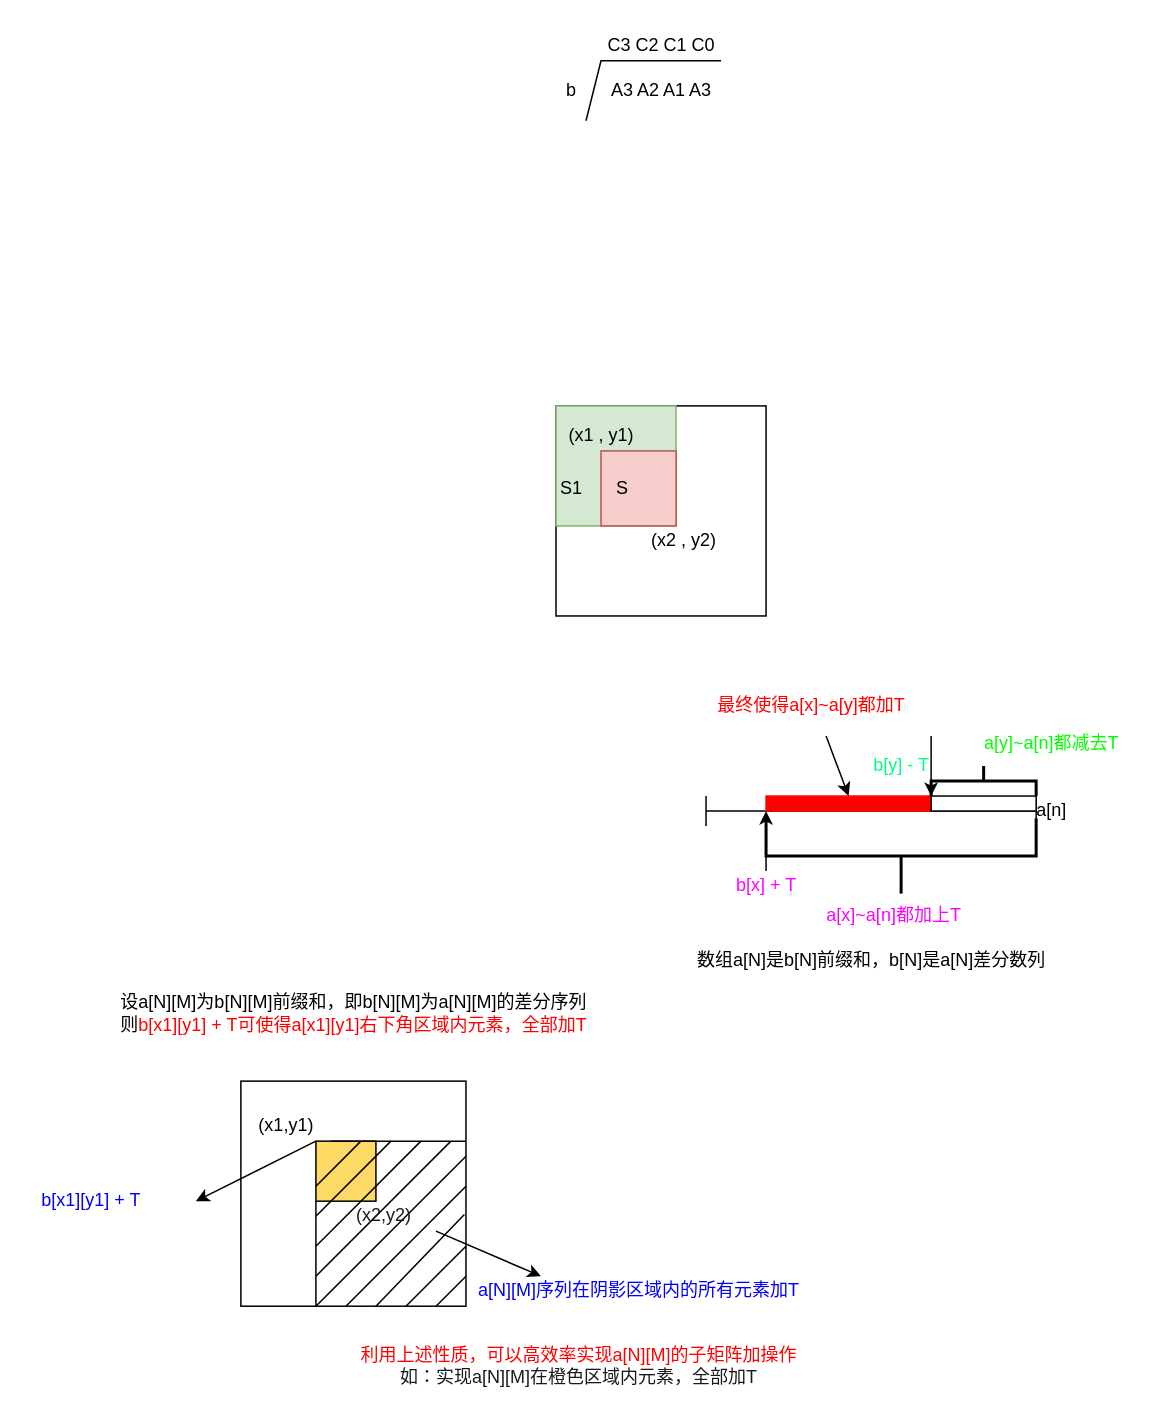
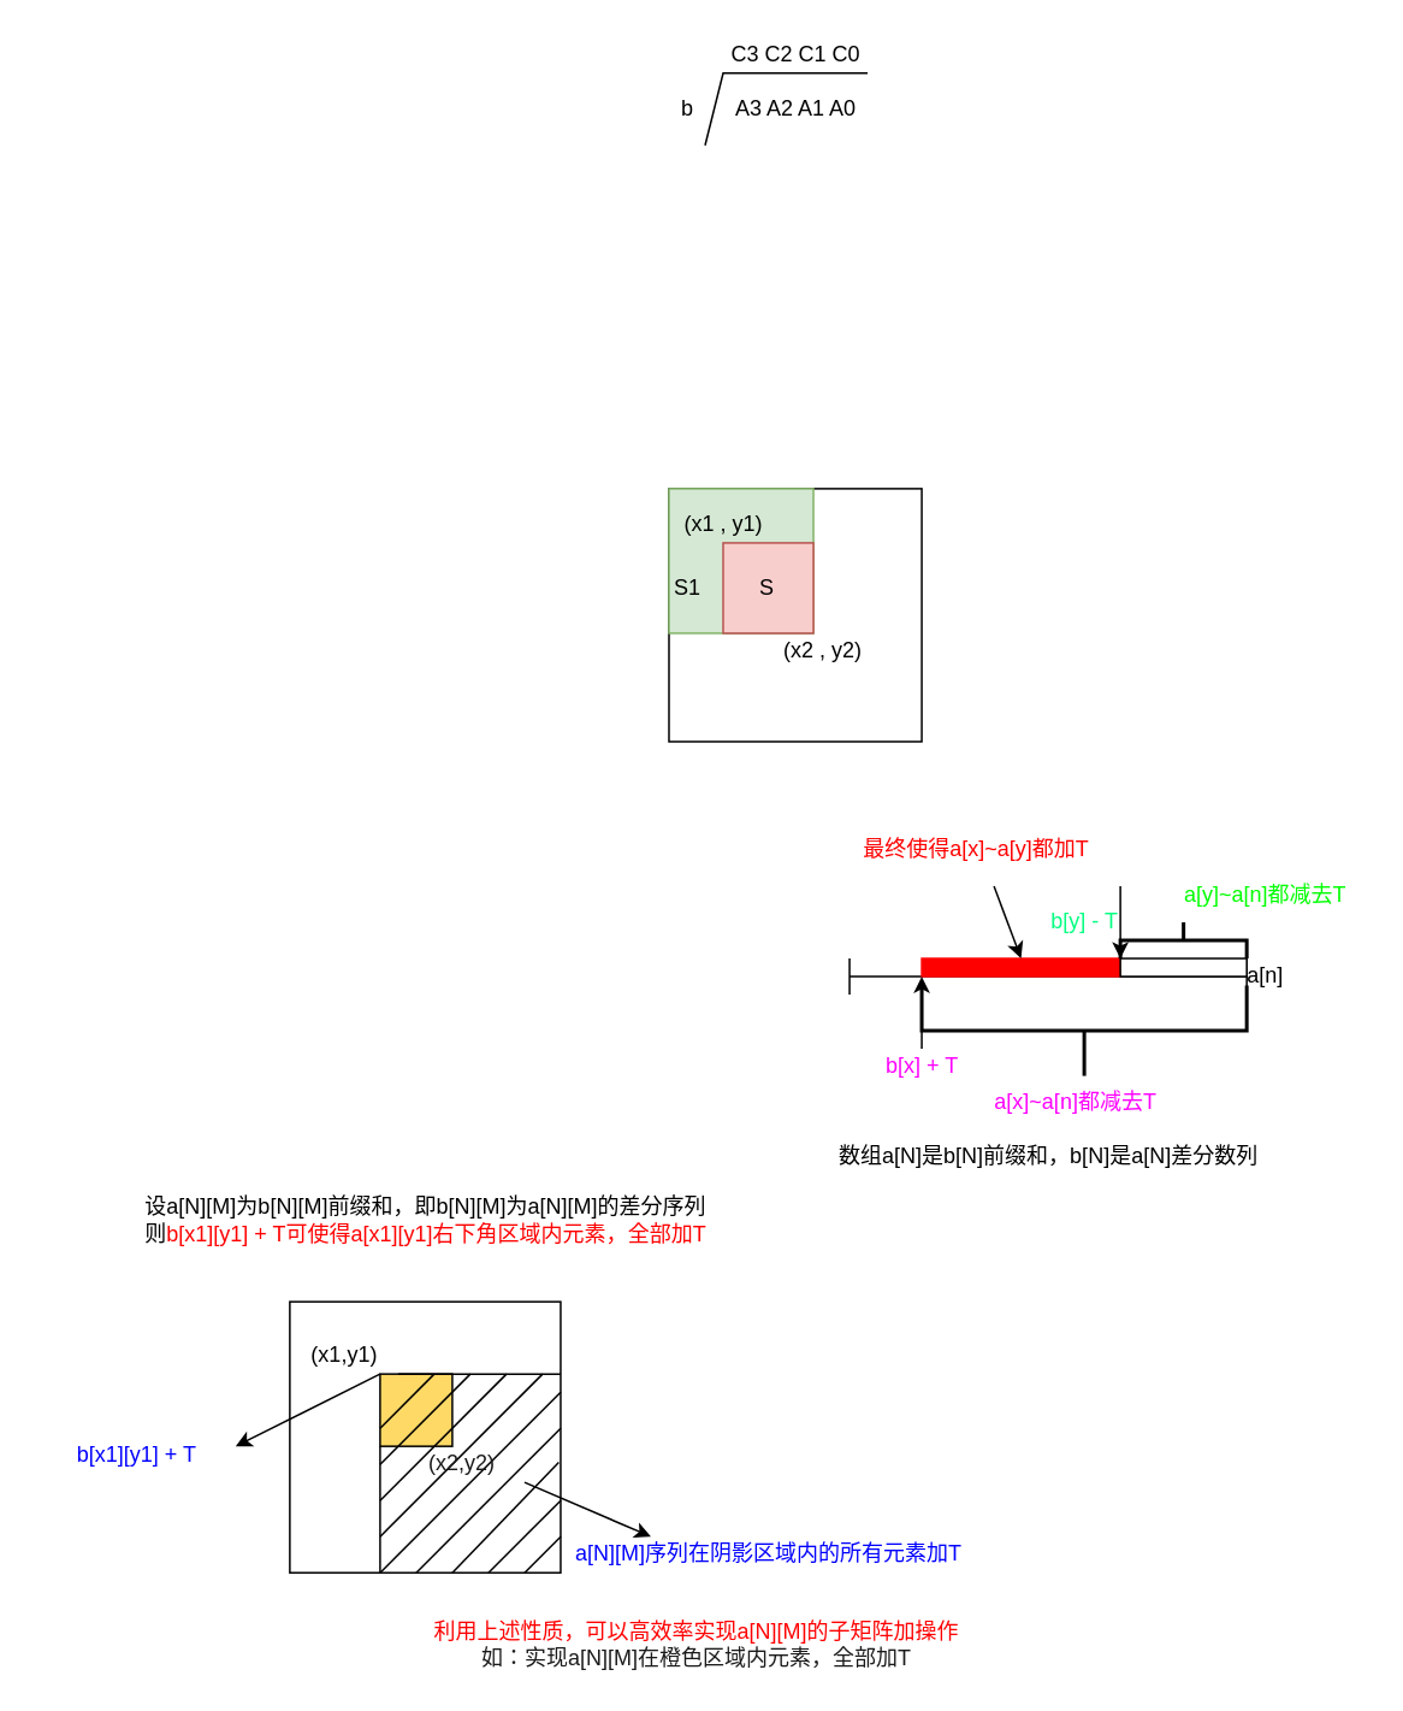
- <mxCell id="3" value="A3 A2 A1 A3" style="text;html=1;align=center;verticalAlign=middle;resizable=0;points=[];autosize=1;strokeColor=none;fillColor=none;" parent="1" vertex="1"><mxGeometry x="400" y="50" width="80" height="20" as="geometry" /></mxCell>
+ <mxCell id="3" value="A3 A2 A1 A0" style="text;html=1;align=center;verticalAlign=middle;resizable=0;points=[];autosize=1;strokeColor=none;fillColor=none;" parent="1" vertex="1"><mxGeometry x="400" y="50" width="80" height="20" as="geometry" /></mxCell>
- <mxCell id="11" value="S" style="text;html=1;align=center;verticalAlign=middle;resizable=0;points=[];autosize=1;strokeColor=none;fillColor=none;" parent="1" vertex="1"><mxGeometry x="404" y="315" width="20" height="20" as="geometry" /></mxCell>
+ <mxCell id="11" value="S" style="text;html=1;align=center;verticalAlign=middle;resizable=0;points=[];autosize=1;strokeColor=none;fillColor=none;" parent="1" vertex="1"><mxGeometry x="414" y="315" width="20" height="20" as="geometry" /></mxCell>
- <mxCell id="20" value="a[x]~a[n]都加上T" style="text;html=1;align=center;verticalAlign=middle;resizable=0;points=[];autosize=1;strokeColor=none;fillColor=none;fontColor=#FF00FF;" parent="1" vertex="1"><mxGeometry x="540" y="600" width="110" height="20" as="geometry" /></mxCell>
+ <mxCell id="20" value="a[x]~a[n]都减去T" style="text;html=1;align=center;verticalAlign=middle;resizable=0;points=[];autosize=1;strokeColor=none;fillColor=none;fontColor=#FF00FF;" parent="1" vertex="1"><mxGeometry x="540" y="600" width="110" height="20" as="geometry" /></mxCell>
- <mxCell id="46" value="&lt;font color=&quot;#0000ff&quot;&gt;b[x1][y1] + T&lt;/font&gt;" style="text;html=1;align=center;verticalAlign=middle;resizable=0;points=[];autosize=1;strokeColor=none;fillColor=none;fontColor=#00FF00;" parent="1" vertex="1"><mxGeometry x="20" y="790" width="80" height="20" as="geometry" /></mxCell>
+ <mxCell id="46" value="&lt;font color=&quot;#0000ff&quot;&gt;b[x1][y1] + T&lt;/font&gt;" style="text;html=1;align=center;verticalAlign=middle;resizable=0;points=[];autosize=1;strokeColor=none;fillColor=none;fontColor=#00FF00;" parent="1" vertex="1"><mxGeometry x="35" y="795" width="80" height="20" as="geometry" /></mxCell>
